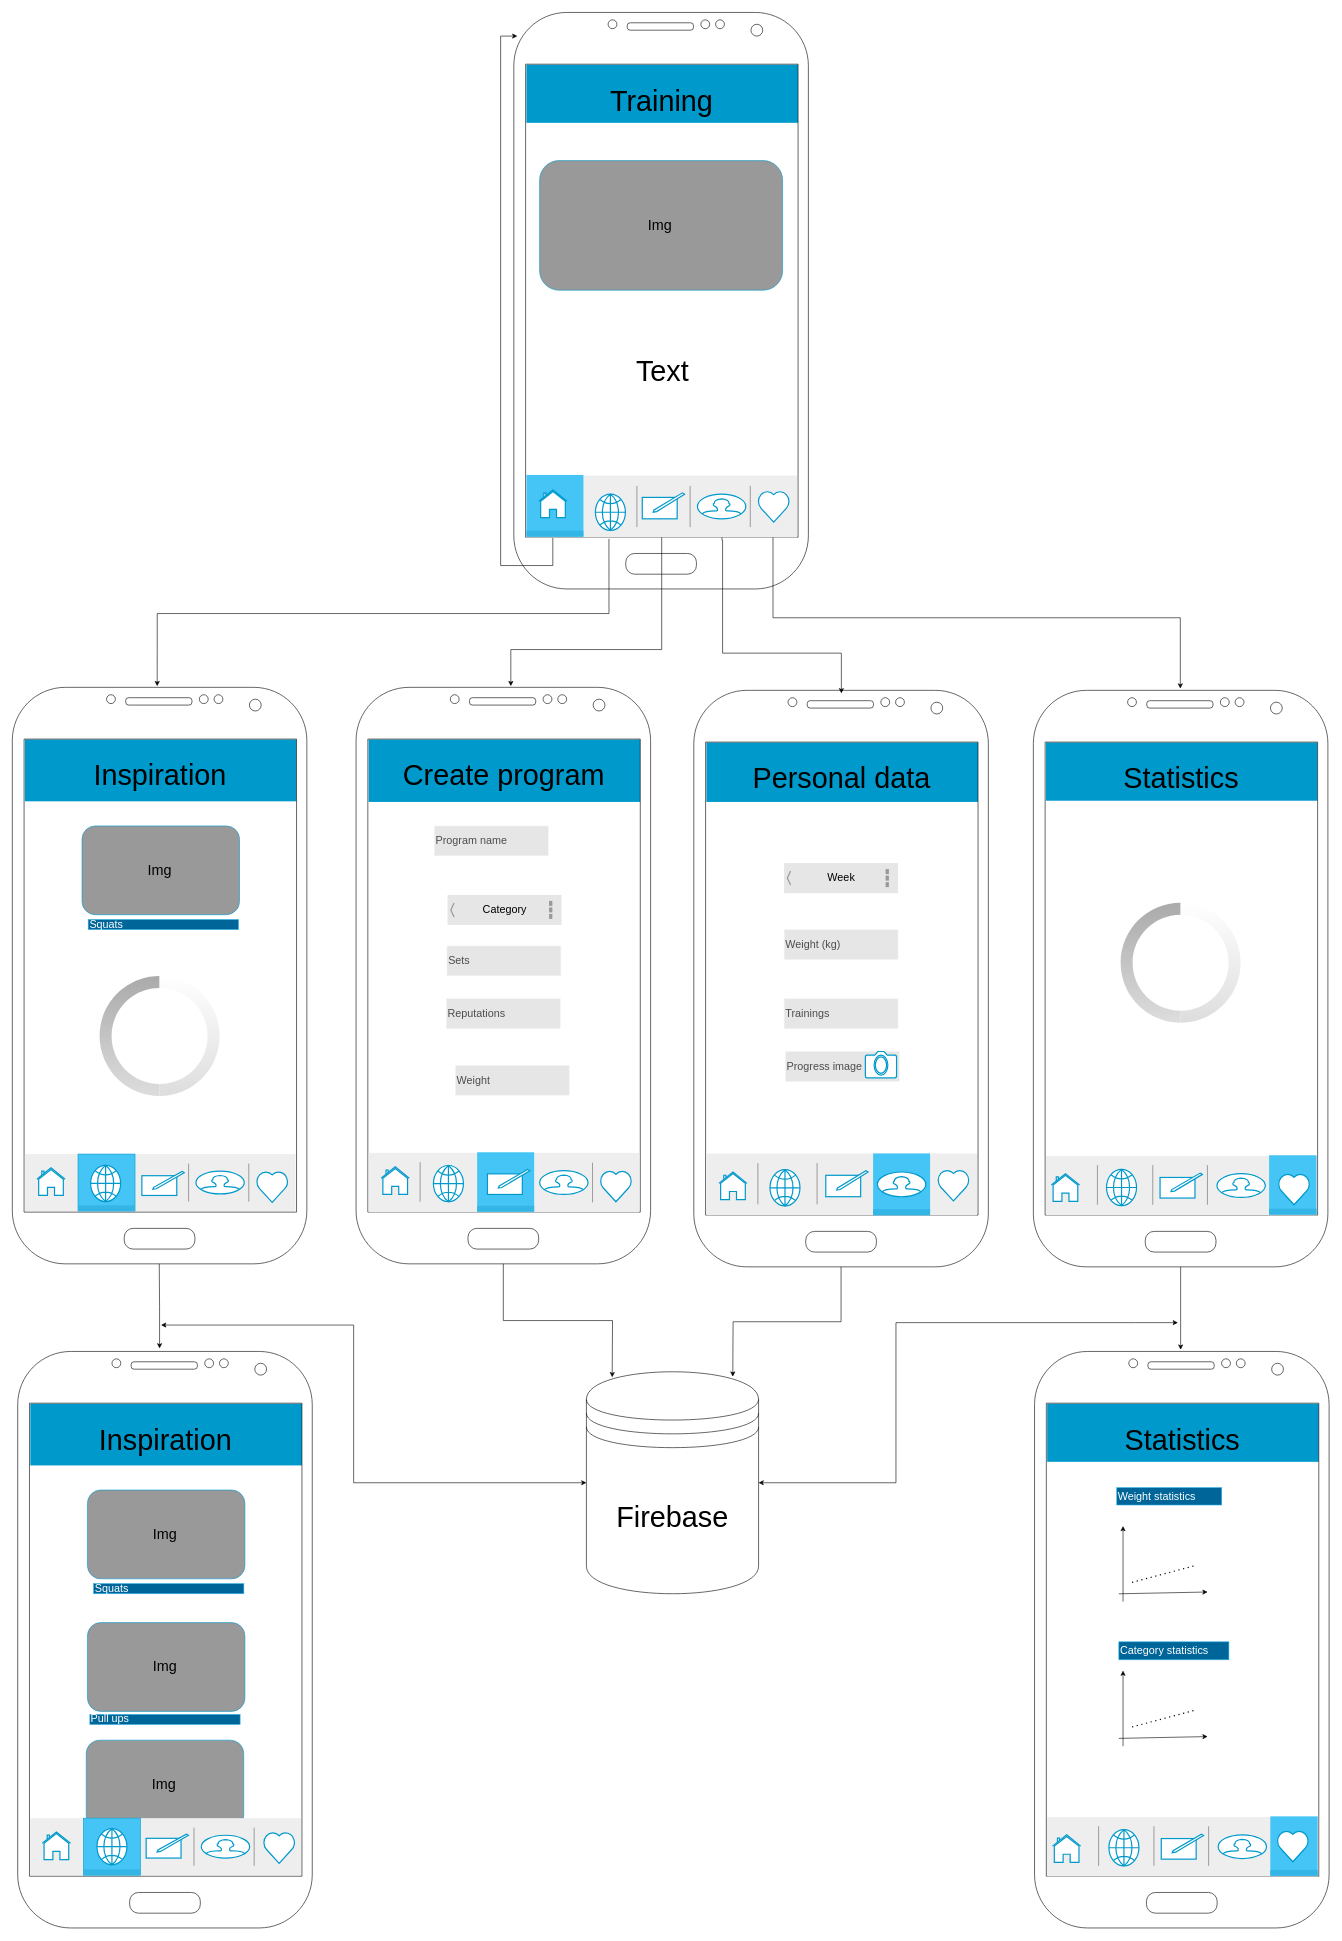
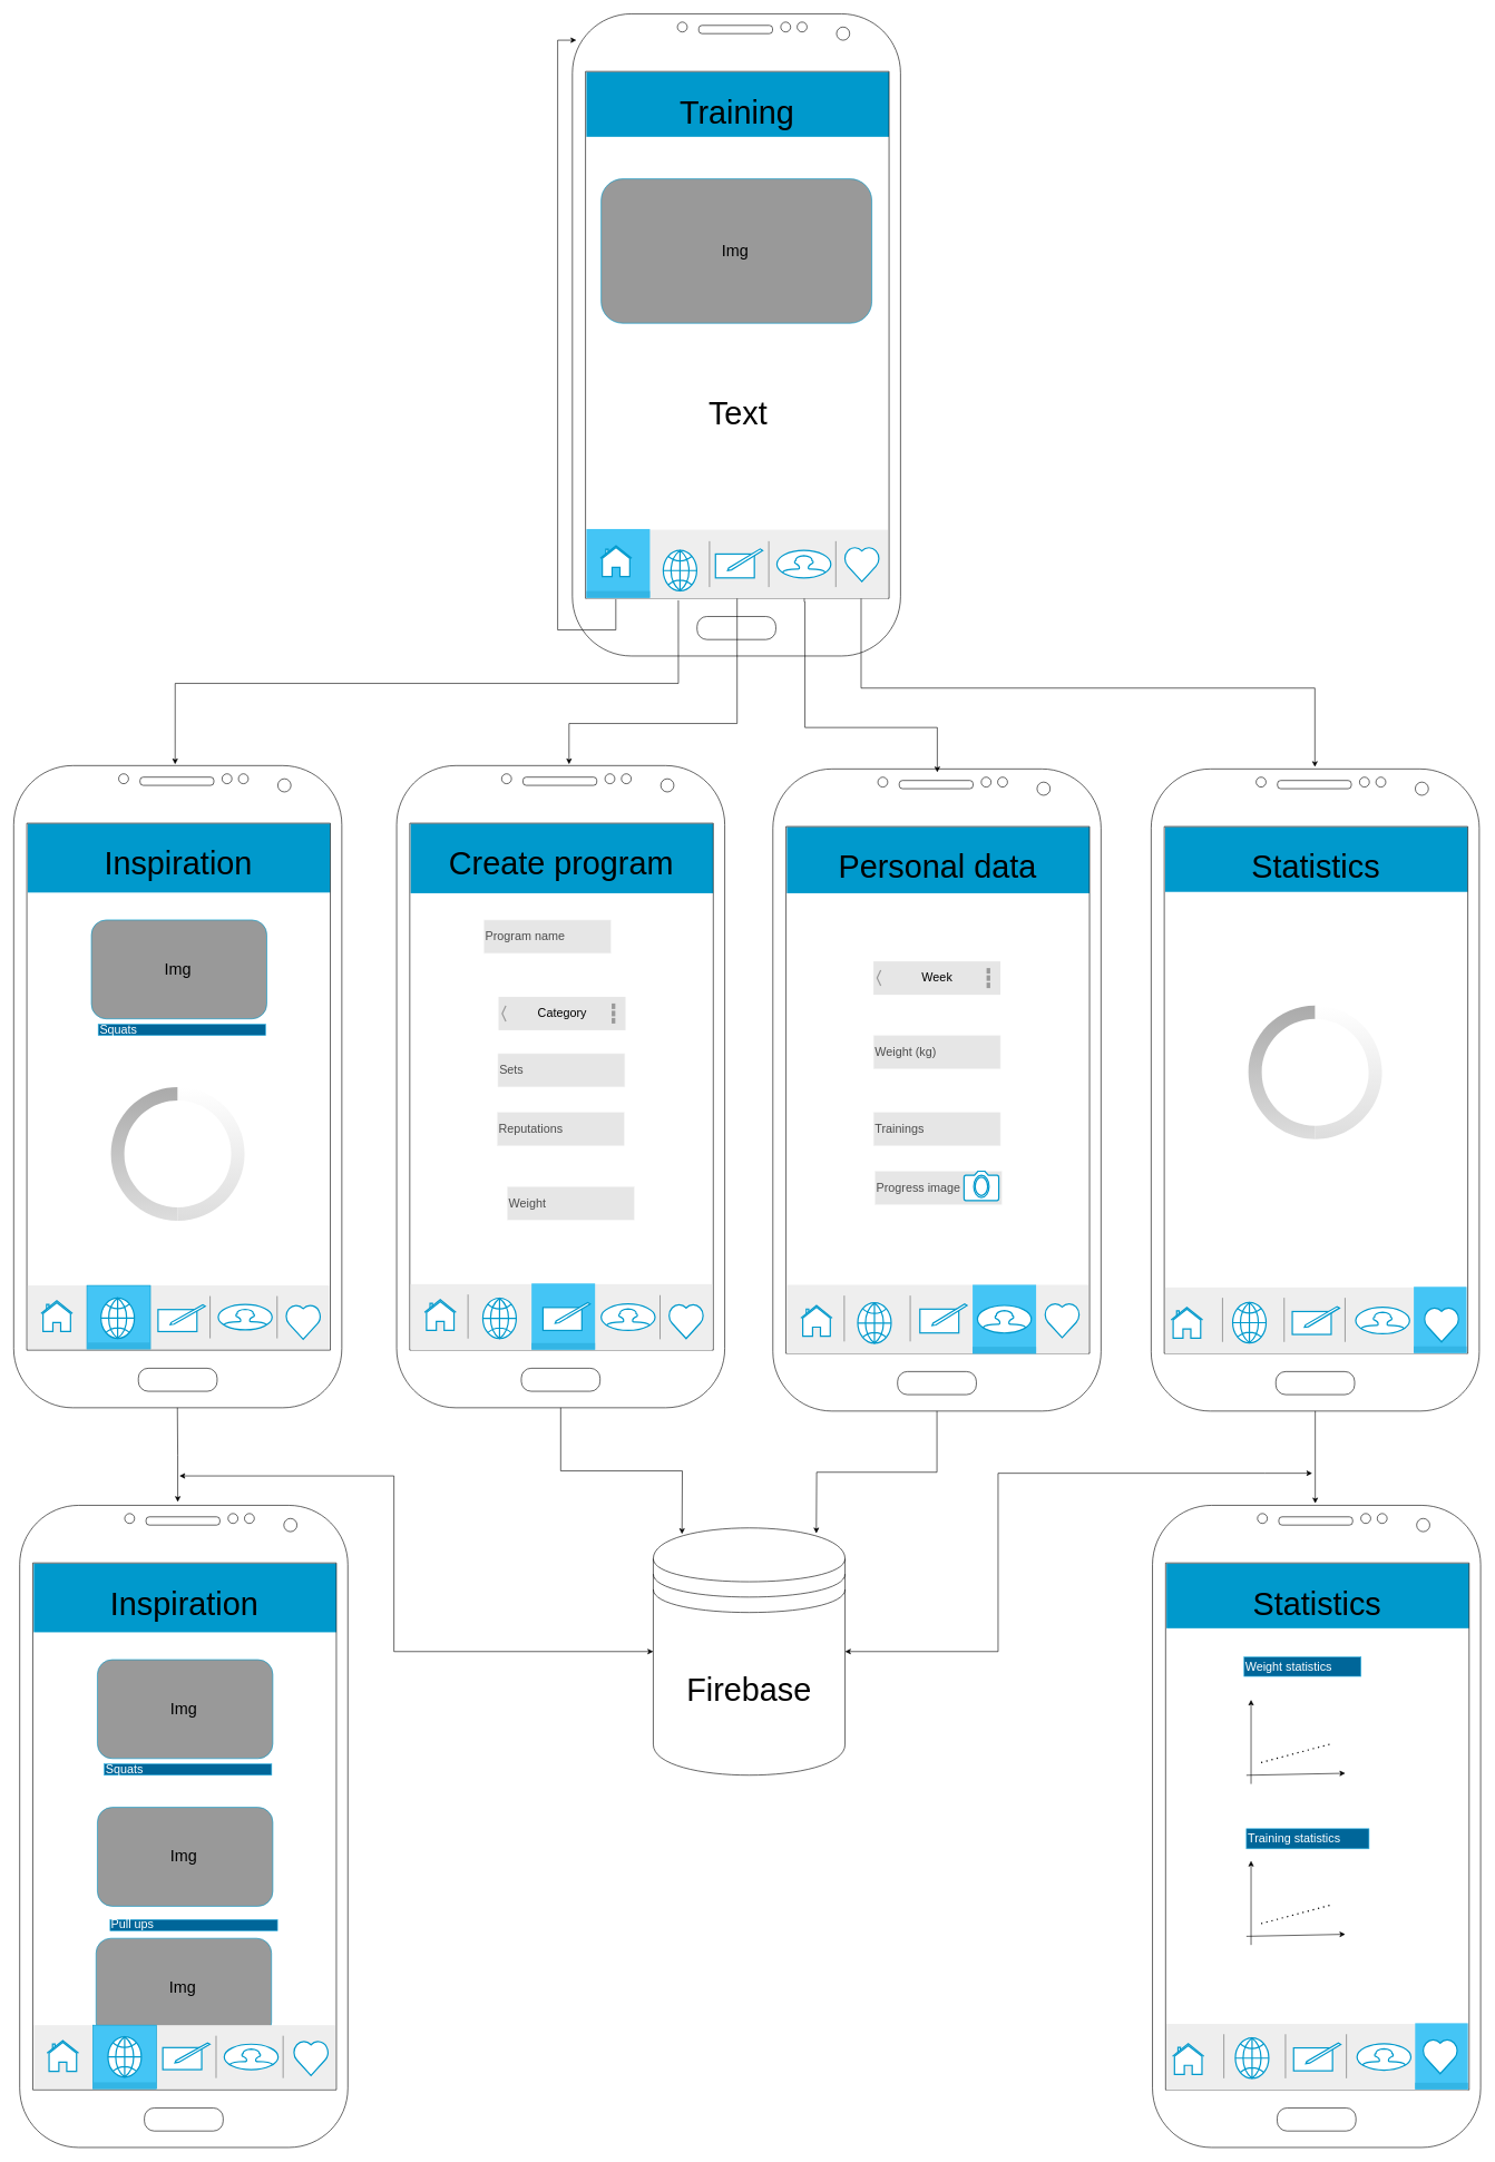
- <mxCell id="140" value="&lt;font style=&quot;font-size: 18px;&quot;&gt;Category statistics&lt;/font&gt;" style="whiteSpace=wrap;html=1;shadow=0;dashed=0;fontSize=10;align=left;fillColor=#006699;strokeColor=#33B5E5;fontColor=#FFFFFF;" parent="1" vertex="1"><mxGeometry x="1864.5" y="2736" width="183.5" height="30" as="geometry" /></mxCell>
+ <mxCell id="140" value="&lt;font style=&quot;font-size: 18px;&quot;&gt;Training statistics&lt;/font&gt;" style="whiteSpace=wrap;html=1;shadow=0;dashed=0;fontSize=10;align=left;fillColor=#006699;strokeColor=#33B5E5;fontColor=#FFFFFF;" parent="1" vertex="1"><mxGeometry x="1864.5" y="2736" width="183.5" height="30" as="geometry" /></mxCell>
- <mxCell id="113" value="&lt;font style=&quot;font-size: 18px;&quot;&gt;Pull ups&lt;/font&gt;" style="whiteSpace=wrap;html=1;shadow=0;dashed=0;fontSize=10;align=left;fillColor=#006699;strokeColor=#33B5E5;fontColor=#FFFFFF;" parent="1" vertex="1"><mxGeometry x="149.25" y="2857" width="250.5" height="16.88" as="geometry" /></mxCell>
+ <mxCell id="113" value="&lt;font style=&quot;font-size: 18px;&quot;&gt;Pull ups&lt;/font&gt;" style="whiteSpace=wrap;html=1;shadow=0;dashed=0;fontSize=10;align=left;fillColor=#006699;strokeColor=#33B5E5;fontColor=#FFFFFF;" parent="1" vertex="1"><mxGeometry x="164.25" y="2872" width="250.5" height="16.88" as="geometry" /></mxCell>
